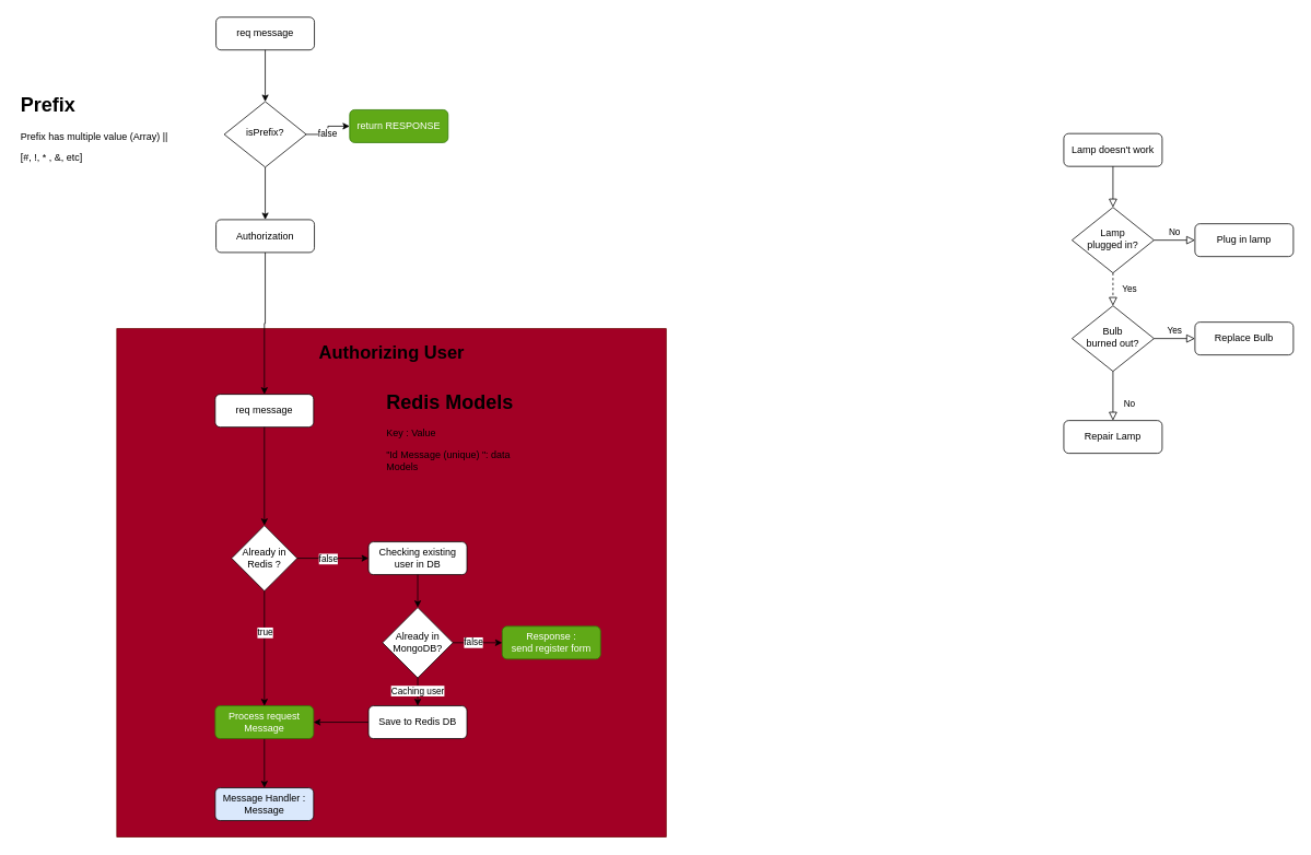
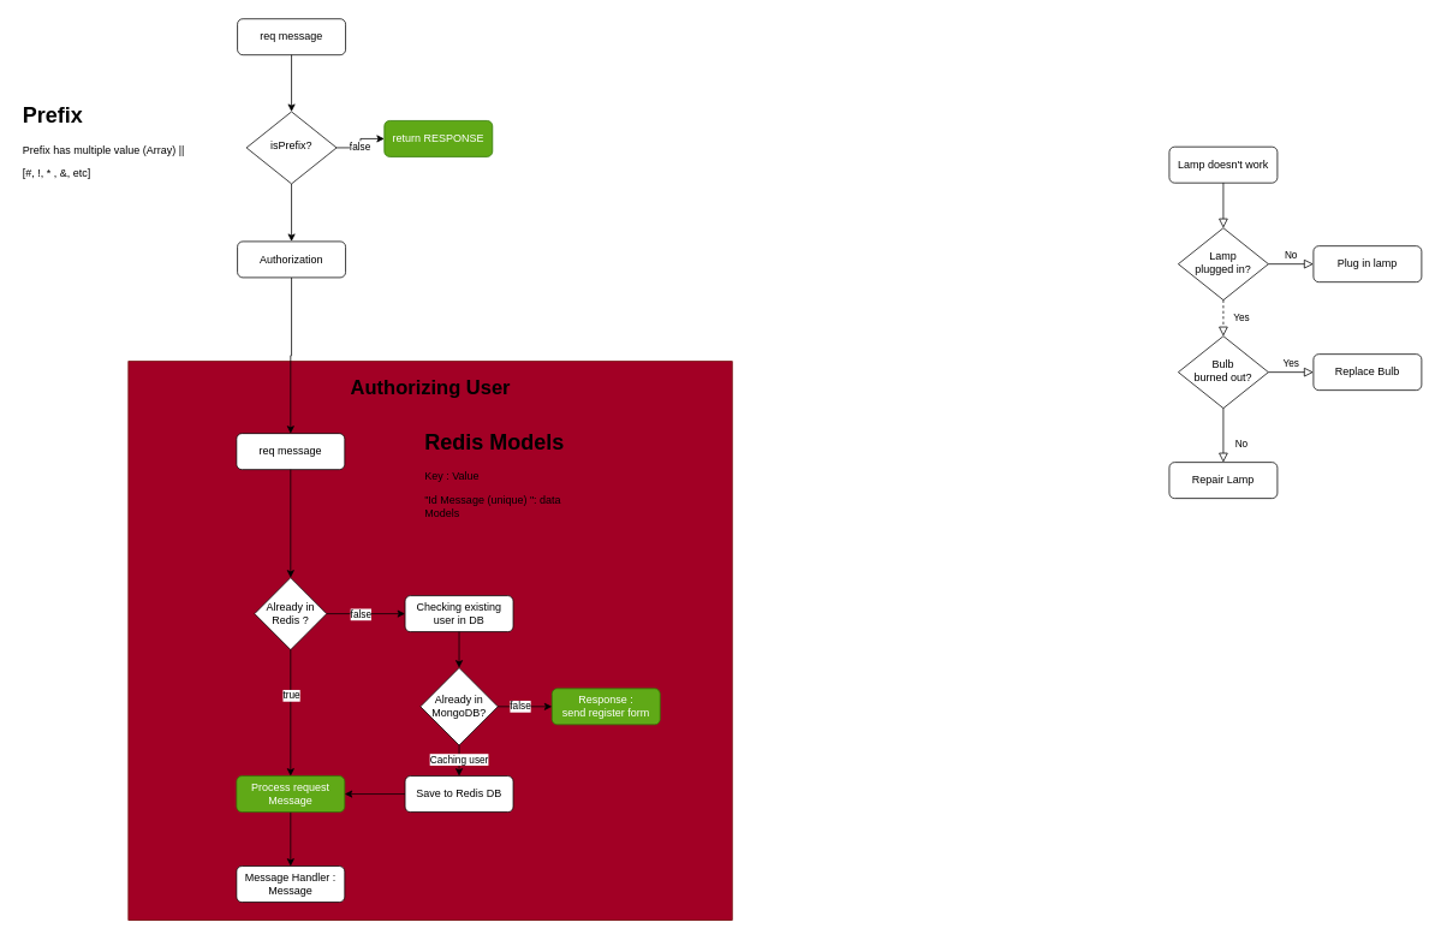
- <mxCell id="7" value="Message Handler : Message" style="rounded=1;whiteSpace=wrap;html=1;fontSize=12;glass=0;strokeWidth=1;shadow=0;fillColor=#dae8fc;" vertex="1" parent="3"><mxGeometry x="120" y="560" width="120" height="40" as="geometry" /></mxCell>
+ <mxCell id="7" value="Message Handler : Message" style="rounded=1;whiteSpace=wrap;html=1;fontSize=12;glass=0;strokeWidth=1;shadow=0;" vertex="1" parent="3"><mxGeometry x="120" y="560" width="120" height="40" as="geometry" /></mxCell>
